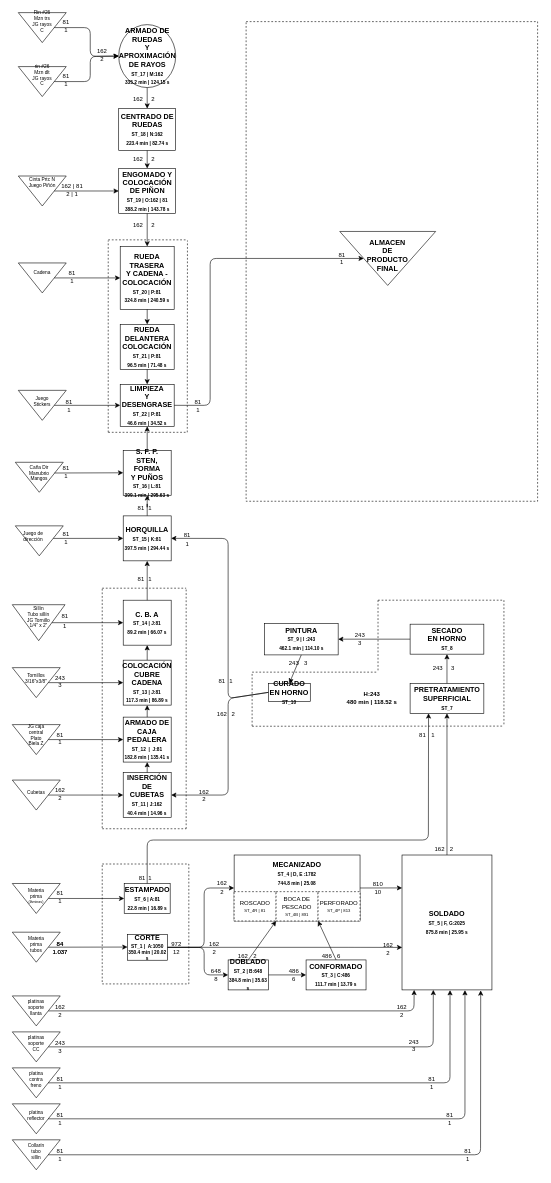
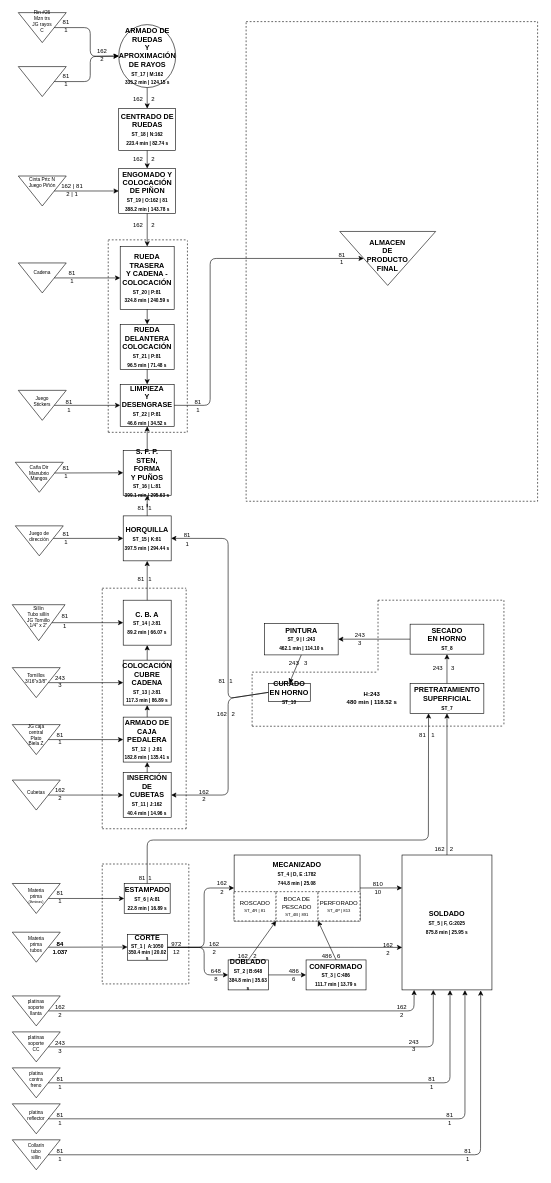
- <mxCell id="249" value="&lt;div&gt;rin #26&lt;/div&gt;&lt;div&gt;Mzn dlt&lt;/div&gt;&lt;div&gt;JG rayos C&lt;br&gt;&lt;/div&gt;" style="text;html=1;strokeColor=none;fillColor=none;align=center;verticalAlign=middle;whiteSpace=wrap;rounded=0;dashed=1;fontSize=8;" vertex="1" parent="247"><mxGeometry x="20" width="40" height="30" as="geometry" /></mxCell>
- <mxCell id="224" value="Juego de dirección" style="text;html=1;strokeColor=none;fillColor=none;align=center;verticalAlign=middle;whiteSpace=wrap;rounded=0;dashed=1;fontSize=8;" vertex="1" parent="222"><mxGeometry x="10" y="7.5" width="40" height="20" as="geometry" /></mxCell>
+ <mxCell id="224" value="Juego de dirección" style="text;html=1;strokeColor=none;fillColor=none;align=center;verticalAlign=middle;whiteSpace=wrap;rounded=0;dashed=1;fontSize=8;" vertex="1" parent="222"><mxGeometry x="20" y="7.5" width="40" height="20" as="geometry" /></mxCell>
